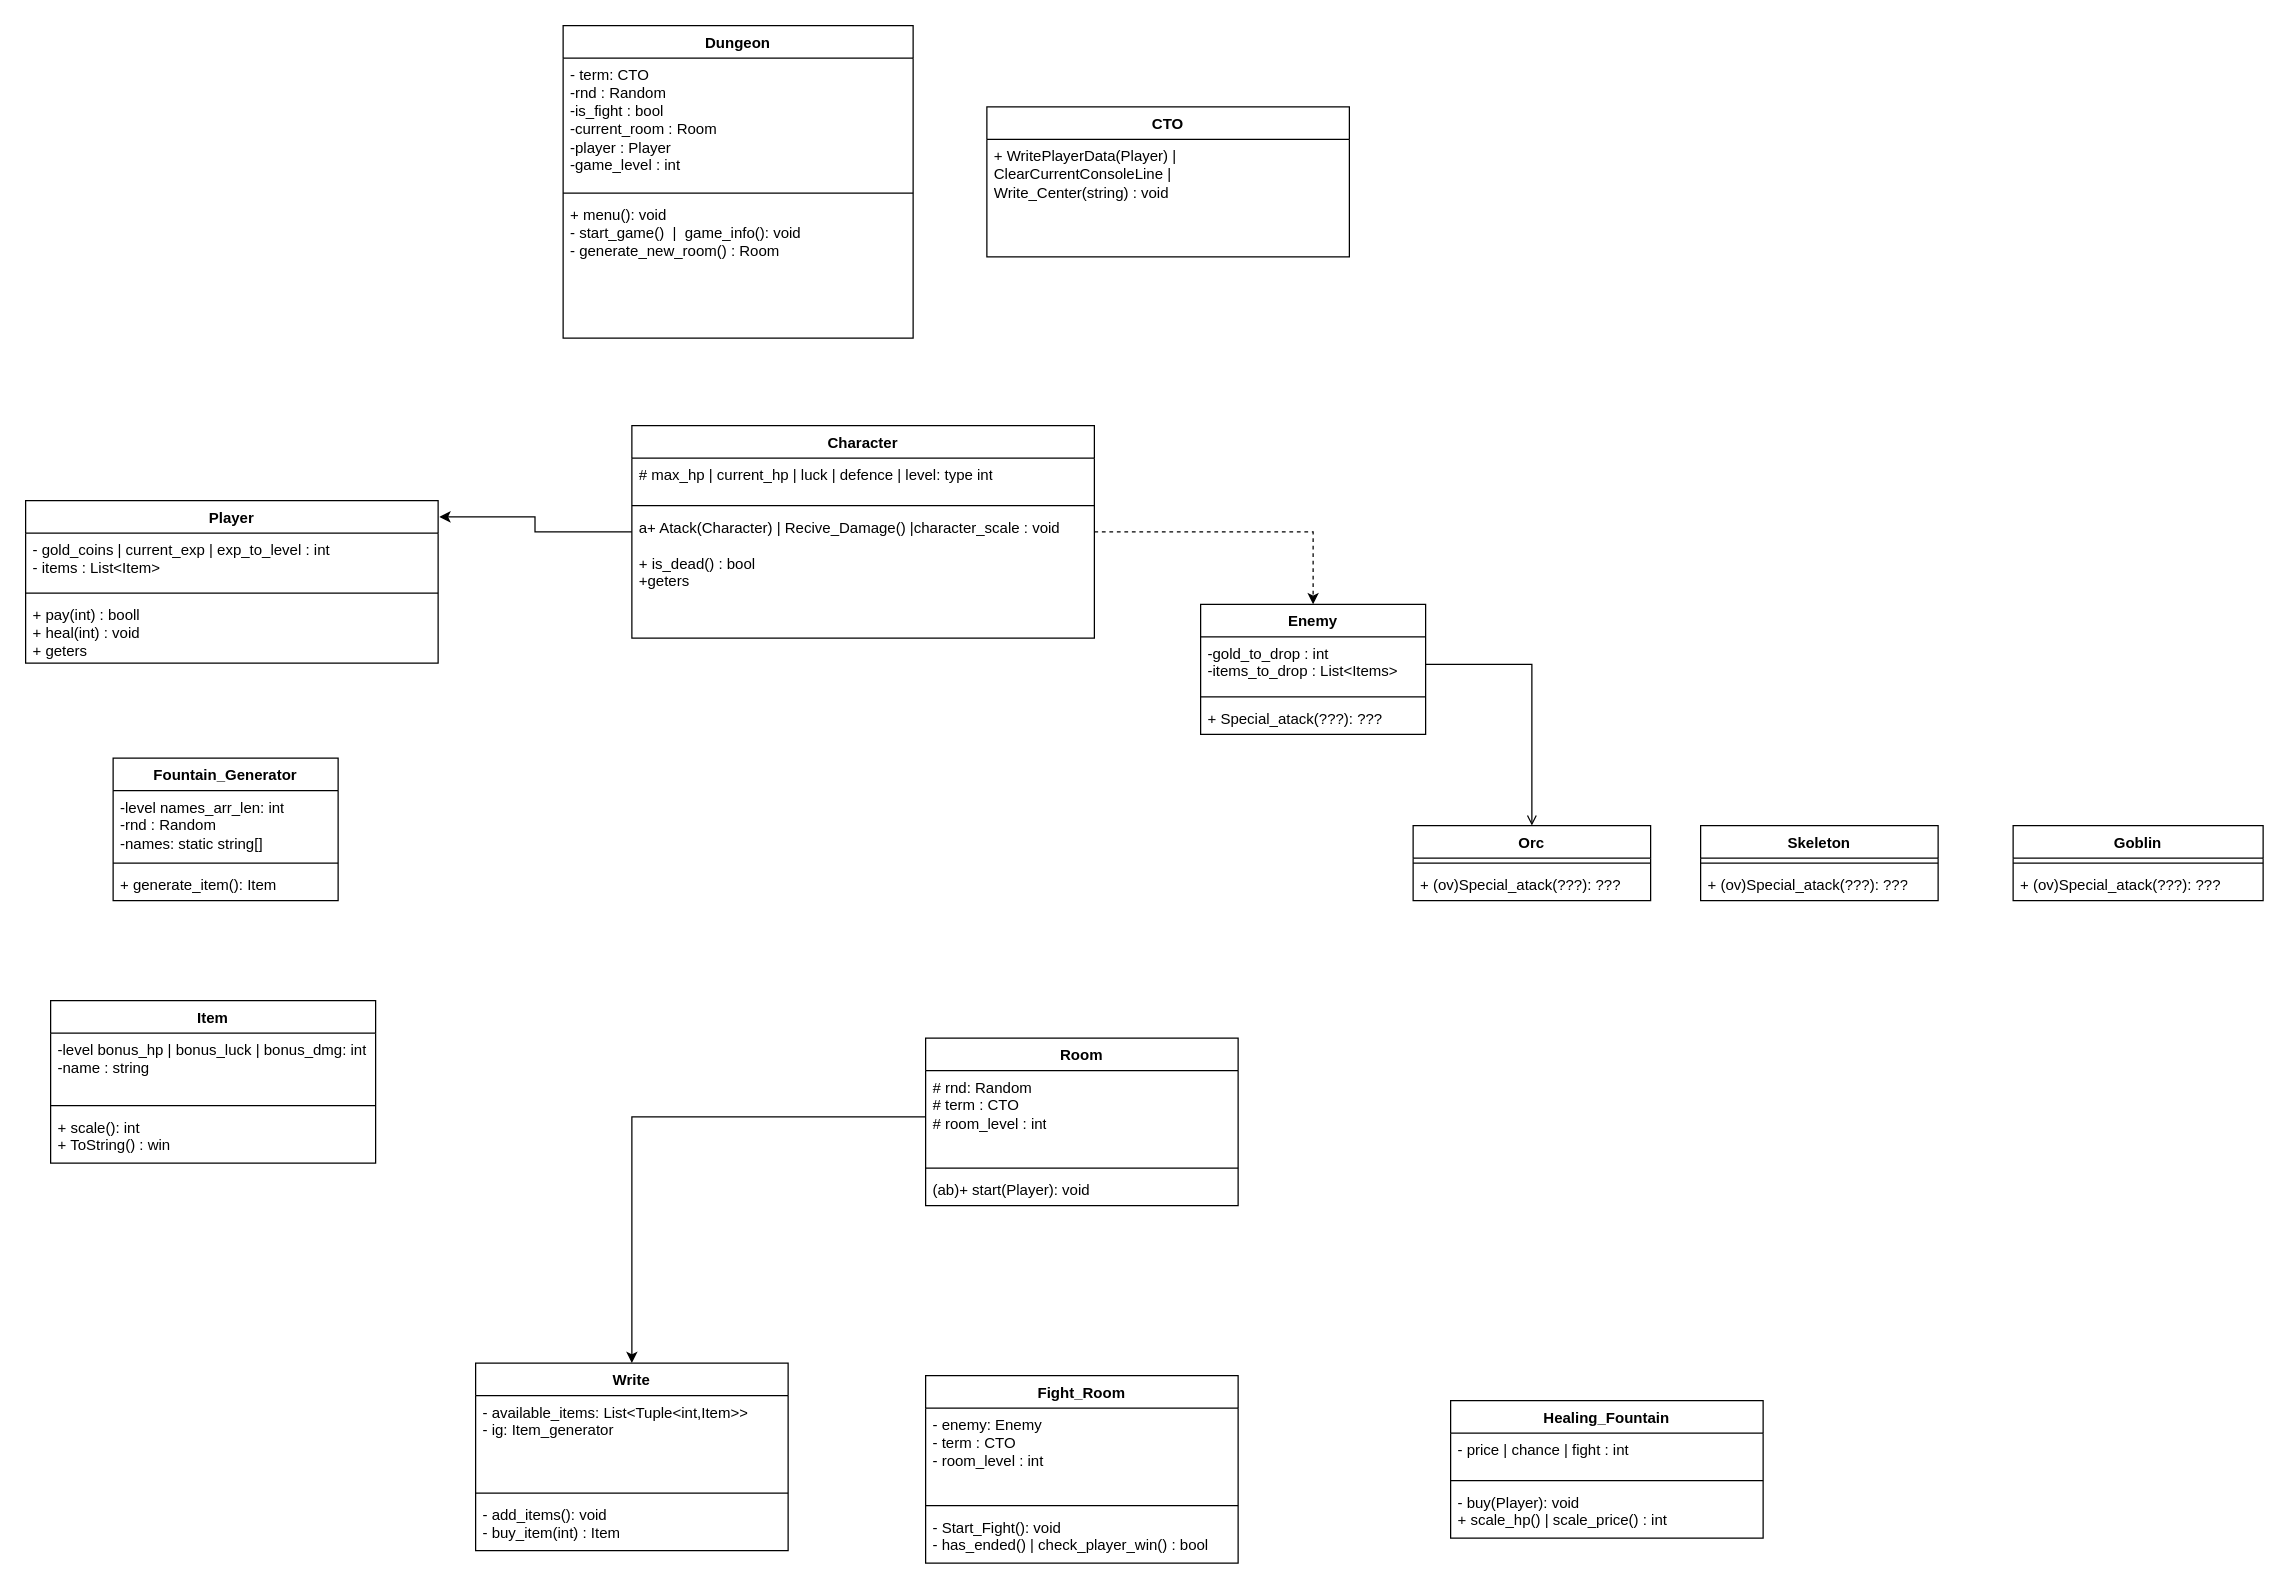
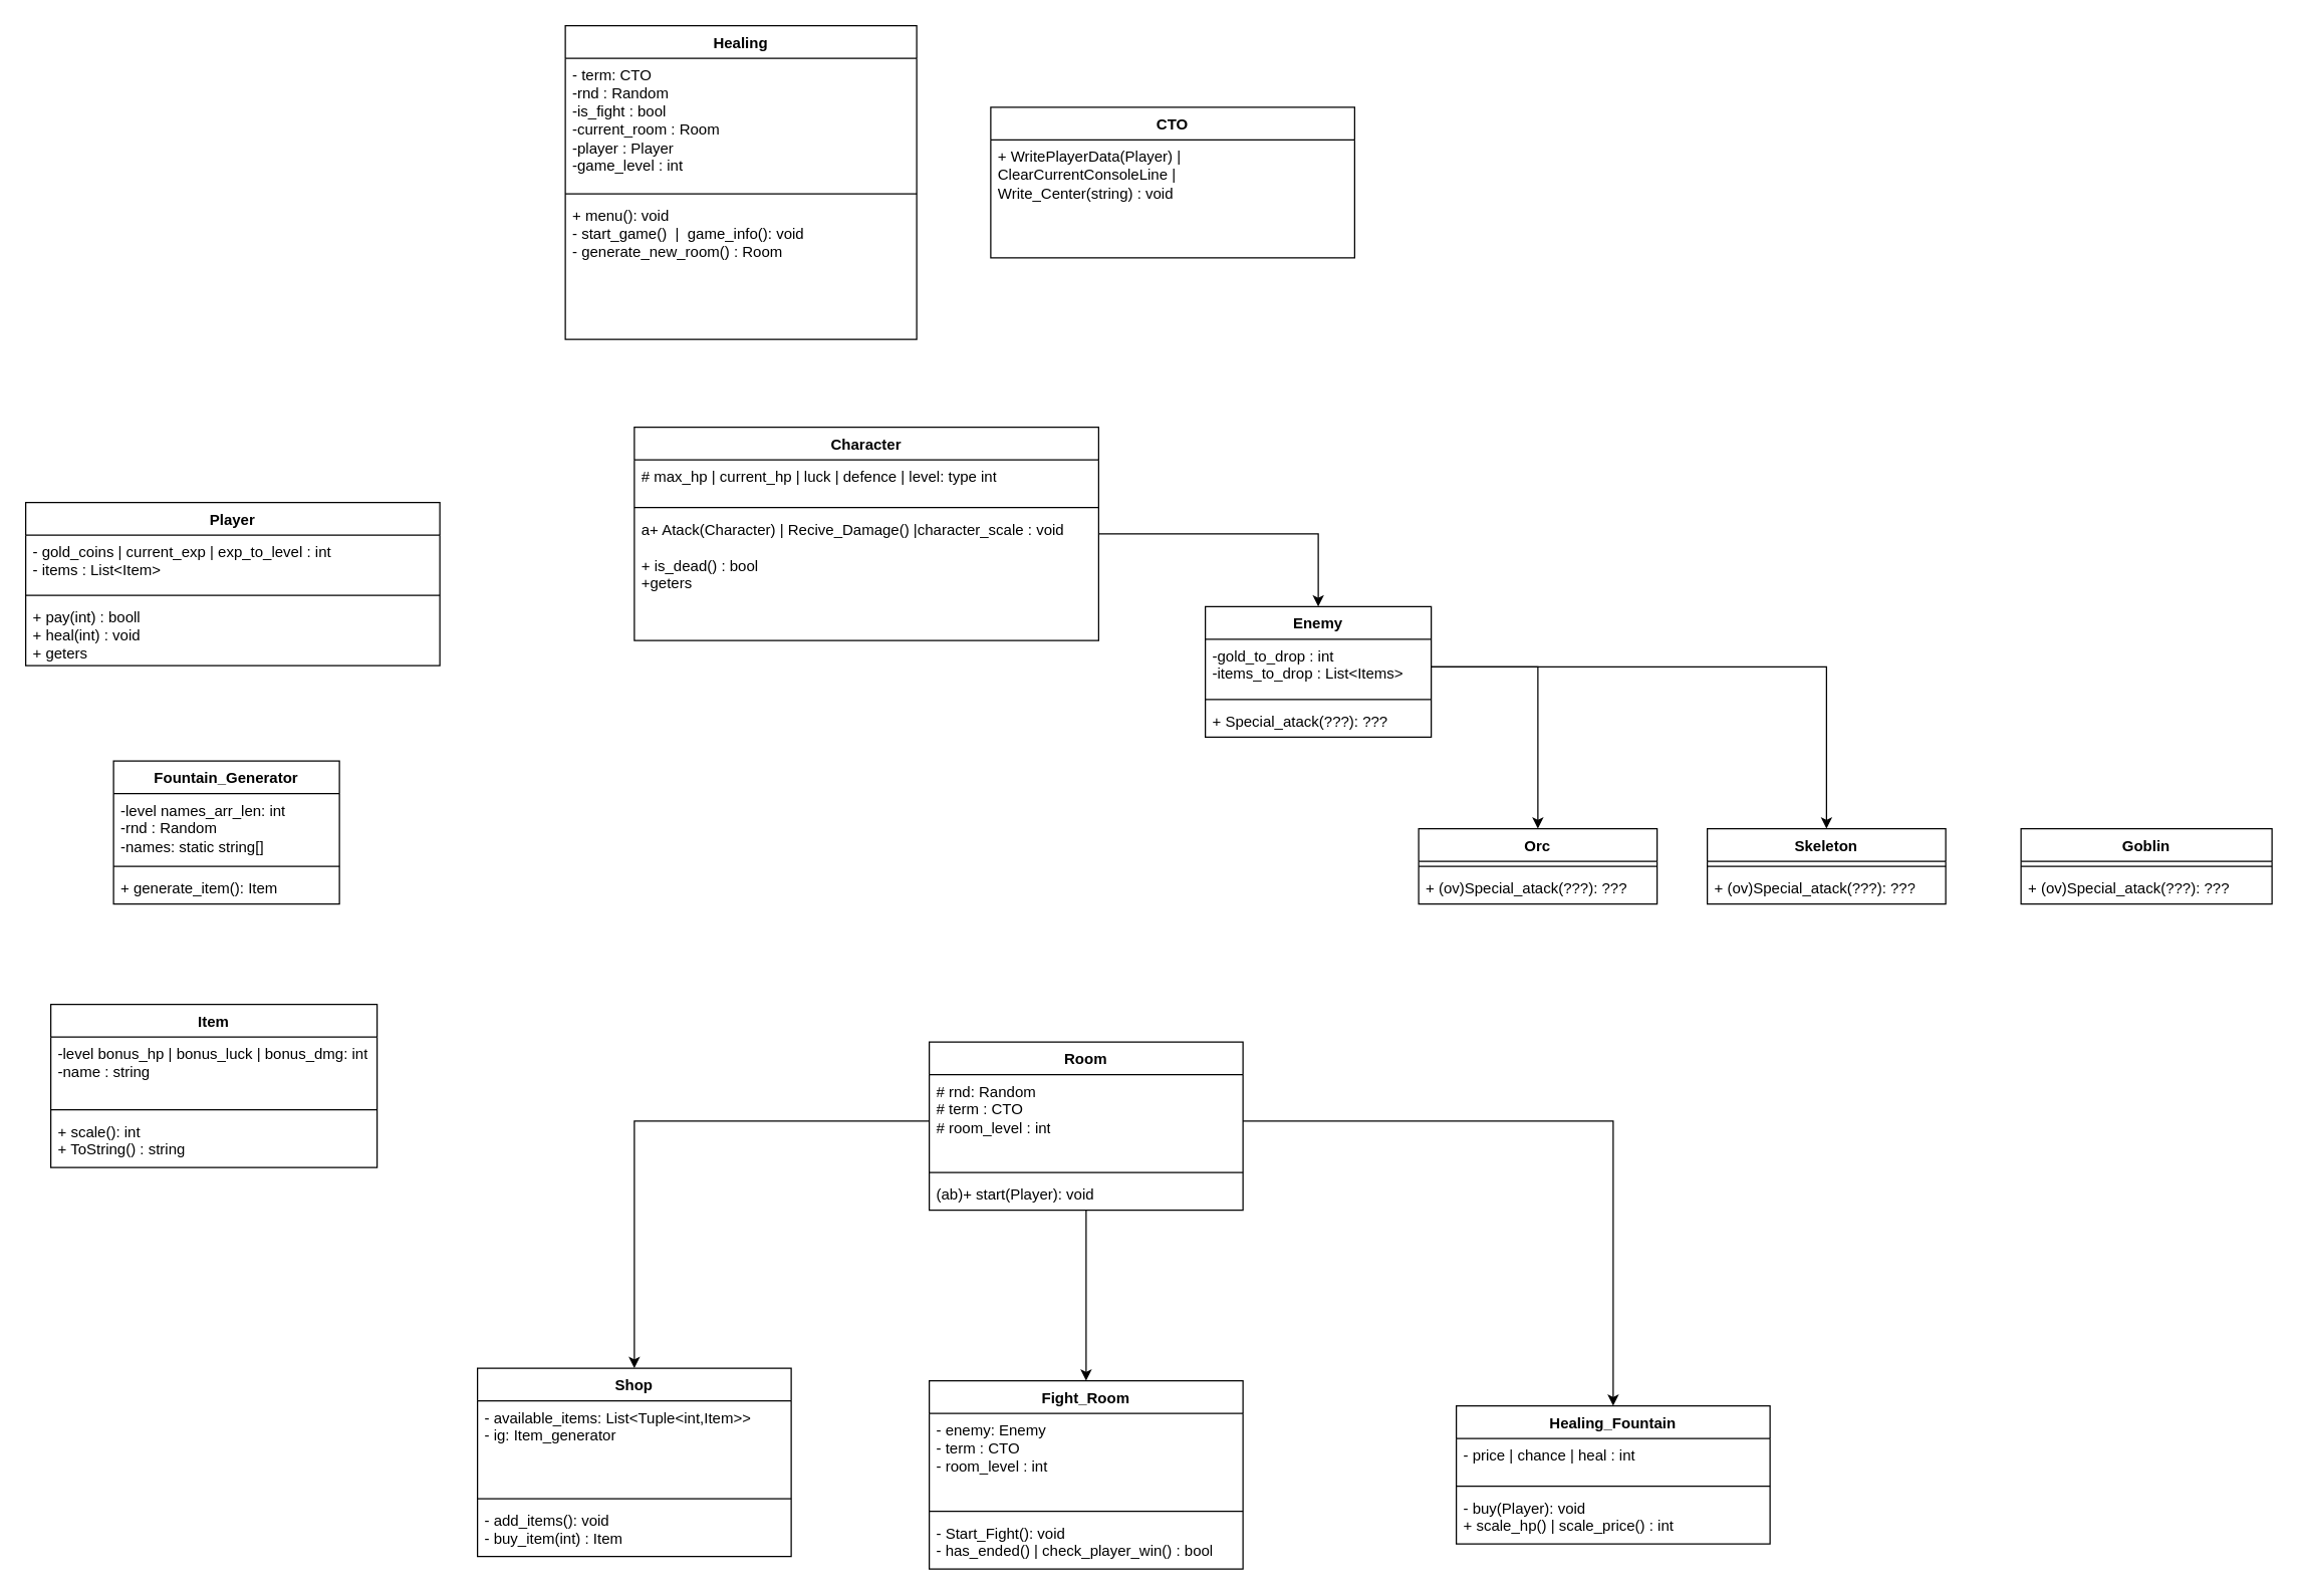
- <mxCell id="29" value="Dungeon" style="swimlane;fontStyle=1;align=center;verticalAlign=top;childLayout=stackLayout;horizontal=1;startSize=26;horizontalStack=0;resizeParent=1;resizeParentMax=0;resizeLast=0;collapsible=1;marginBottom=0;whiteSpace=wrap;html=1;" parent="1" vertex="1"><mxGeometry x="450" y="20" width="280" height="250" as="geometry" /></mxCell>
+ <mxCell id="29" value="Healing" style="swimlane;fontStyle=1;align=center;verticalAlign=top;childLayout=stackLayout;horizontal=1;startSize=26;horizontalStack=0;resizeParent=1;resizeParentMax=0;resizeLast=0;collapsible=1;marginBottom=0;whiteSpace=wrap;html=1;" parent="1" vertex="1"><mxGeometry x="450" y="20" width="280" height="250" as="geometry" /></mxCell>
- <mxCell id="2" style="edgeStyle=orthogonalEdgeStyle;rounded=0;orthogonalLoop=1;jettySize=auto;html=1;entryX=1.003;entryY=0.1;entryDx=0;entryDy=0;entryPerimeter=0;" parent="1" source="4" target="8" edge="1"><mxGeometry relative="1" as="geometry" /></mxCell>
- <mxCell id="3" style="edgeStyle=orthogonalEdgeStyle;rounded=0;orthogonalLoop=1;jettySize=auto;html=1;entryX=0.5;entryY=0;entryDx=0;entryDy=0;dashed=1;" parent="1" source="4" target="12" edge="1"><mxGeometry relative="1" as="geometry" /></mxCell>
+ <mxCell id="3" style="edgeStyle=orthogonalEdgeStyle;rounded=0;orthogonalLoop=1;jettySize=auto;html=1;entryX=0.5;entryY=0;entryDx=0;entryDy=0;" parent="1" source="4" target="12" edge="1"><mxGeometry relative="1" as="geometry" /></mxCell>
+ <mxCell id="25" style="edgeStyle=orthogonalEdgeStyle;rounded=0;orthogonalLoop=1;jettySize=auto;html=1;entryX=0.5;entryY=0;entryDx=0;entryDy=0;" parent="1" source="13" target="19" edge="1"><mxGeometry relative="1" as="geometry" /></mxCell>
- <mxCell id="26" style="edgeStyle=orthogonalEdgeStyle;rounded=0;orthogonalLoop=1;jettySize=auto;html=1;exitX=1;exitY=0.5;exitDx=0;exitDy=0;endArrow=open;" parent="1" source="13" target="16" edge="1"><mxGeometry relative="1" as="geometry" /></mxCell>
+ <mxCell id="26" style="edgeStyle=orthogonalEdgeStyle;rounded=0;orthogonalLoop=1;jettySize=auto;html=1;exitX=1;exitY=0.5;exitDx=0;exitDy=0;" parent="1" source="13" target="16" edge="1"><mxGeometry relative="1" as="geometry" /></mxCell>
+ <mxCell id="59" style="edgeStyle=orthogonalEdgeStyle;rounded=0;orthogonalLoop=1;jettySize=auto;html=1;exitX=1;exitY=0.5;exitDx=0;exitDy=0;entryX=0.5;entryY=0;entryDx=0;entryDy=0;" parent="1" source="43" target="55" edge="1"><mxGeometry relative="1" as="geometry" /></mxCell>
- <mxCell id="40" value="+ scale(): int&lt;br&gt;+ ToString() : win" style="text;strokeColor=none;fillColor=none;align=left;verticalAlign=top;spacingLeft=4;spacingRight=4;overflow=hidden;rotatable=0;points=[[0,0.5],[1,0.5]];portConstraint=eastwest;whiteSpace=wrap;html=1;" parent="37" vertex="1"><mxGeometry y="88" width="260" height="42" as="geometry" /></mxCell>
+ <mxCell id="40" value="+ scale(): int&lt;br&gt;+ ToString() : string" style="text;strokeColor=none;fillColor=none;align=left;verticalAlign=top;spacingLeft=4;spacingRight=4;overflow=hidden;rotatable=0;points=[[0,0.5],[1,0.5]];portConstraint=eastwest;whiteSpace=wrap;html=1;" parent="37" vertex="1"><mxGeometry y="88" width="260" height="42" as="geometry" /></mxCell>
+ <mxCell id="41" style="edgeStyle=orthogonalEdgeStyle;rounded=0;orthogonalLoop=1;jettySize=auto;html=1;entryX=0.5;entryY=0;entryDx=0;entryDy=0;" parent="1" source="42" target="46" edge="1"><mxGeometry relative="1" as="geometry" /></mxCell>
- <mxCell id="50" value="Write" style="swimlane;fontStyle=1;align=center;verticalAlign=top;childLayout=stackLayout;horizontal=1;startSize=26;horizontalStack=0;resizeParent=1;resizeParentMax=0;resizeLast=0;collapsible=1;marginBottom=0;whiteSpace=wrap;html=1;" parent="1" vertex="1"><mxGeometry x="380" y="1090" width="250" height="150" as="geometry" /></mxCell>
+ <mxCell id="50" value="Shop" style="swimlane;fontStyle=1;align=center;verticalAlign=top;childLayout=stackLayout;horizontal=1;startSize=26;horizontalStack=0;resizeParent=1;resizeParentMax=0;resizeLast=0;collapsible=1;marginBottom=0;whiteSpace=wrap;html=1;" parent="1" vertex="1"><mxGeometry x="380" y="1090" width="250" height="150" as="geometry" /></mxCell>
- <mxCell id="56" value="- price | chance | fight : int" style="text;strokeColor=none;fillColor=none;align=left;verticalAlign=top;spacingLeft=4;spacingRight=4;overflow=hidden;rotatable=0;points=[[0,0.5],[1,0.5]];portConstraint=eastwest;whiteSpace=wrap;html=1;" parent="55" vertex="1"><mxGeometry y="26" width="250" height="34" as="geometry" /></mxCell>
+ <mxCell id="56" value="- price | chance | heal : int" style="text;strokeColor=none;fillColor=none;align=left;verticalAlign=top;spacingLeft=4;spacingRight=4;overflow=hidden;rotatable=0;points=[[0,0.5],[1,0.5]];portConstraint=eastwest;whiteSpace=wrap;html=1;" parent="55" vertex="1"><mxGeometry y="26" width="250" height="34" as="geometry" /></mxCell>
